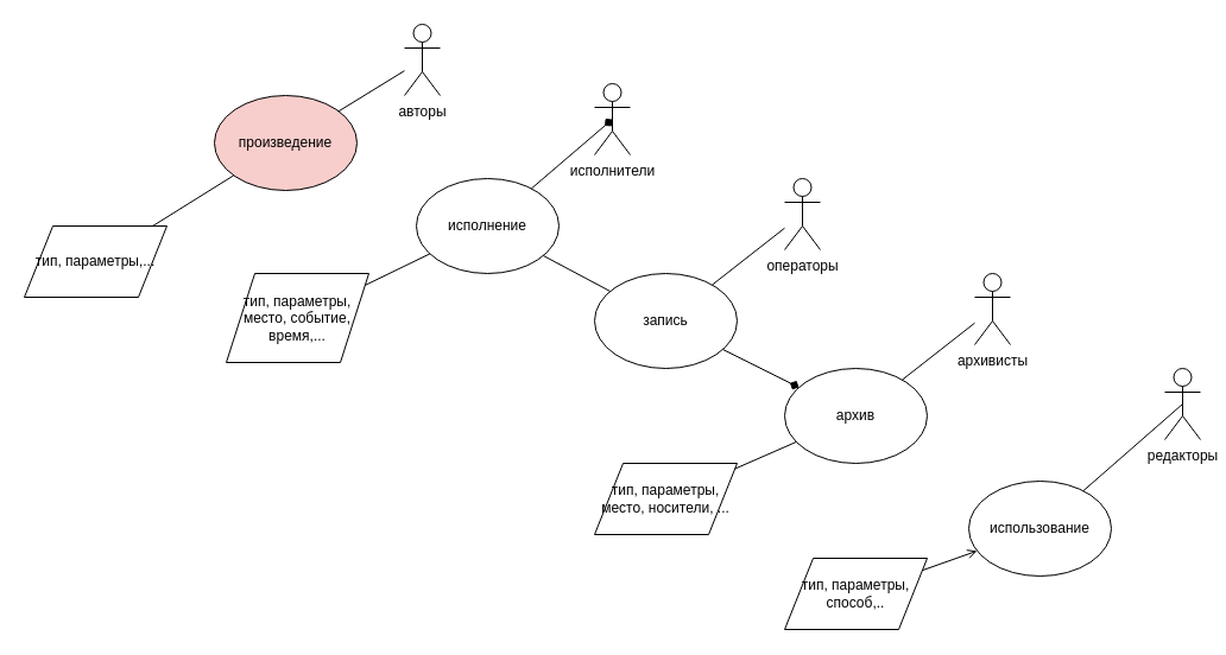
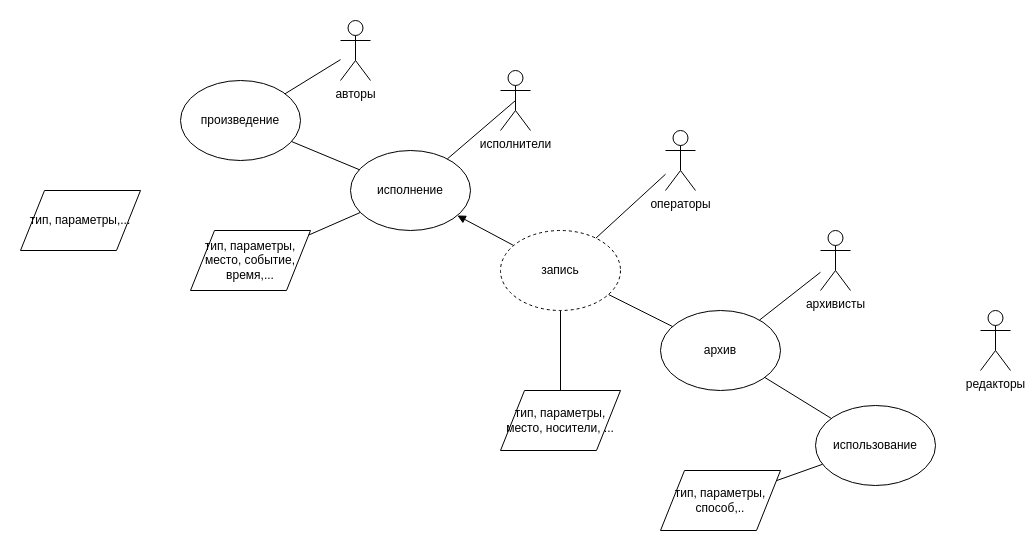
- <mxCell id="13" value="" style="endArrow=diamond;html=1;entryX=0.5;entryY=0.5;entryDx=0;entryDy=0;entryPerimeter=0;" edge="1" parent="1" source="3" target="7"><mxGeometry width="50" height="50" relative="1" as="geometry"><mxPoint x="280" y="330" as="sourcePoint" /><mxPoint x="330" y="280" as="targetPoint" /></mxGeometry></mxCell>
+ <mxCell id="13" value="" style="endArrow=none;html=1;entryX=0.5;entryY=0.5;entryDx=0;entryDy=0;entryPerimeter=0;" edge="1" parent="1" source="3" target="7"><mxGeometry width="50" height="50" relative="1" as="geometry"><mxPoint x="280" y="330" as="sourcePoint" /><mxPoint x="330" y="280" as="targetPoint" /></mxGeometry></mxCell>
- <mxCell id="2" value="произведение" style="ellipse;whiteSpace=wrap;html=1;fillColor=#f8cecc;" vertex="1" parent="1"><mxGeometry x="180" y="80" width="120" height="80" as="geometry" /></mxCell>
+ <mxCell id="2" value="произведение" style="ellipse;whiteSpace=wrap;html=1;" vertex="1" parent="1"><mxGeometry x="180" y="80" width="120" height="80" as="geometry" /></mxCell>
+ <mxCell id="17" value="" style="endArrow=none;html=1;" edge="1" parent="1" source="3" target="2"><mxGeometry width="50" height="50" relative="1" as="geometry"><mxPoint x="270" y="290" as="sourcePoint" /><mxPoint x="320" y="240" as="targetPoint" /></mxGeometry></mxCell>
- <mxCell id="22" value="" style="endArrow=none;html=1;" edge="1" parent="1" source="21" target="2"><mxGeometry width="50" height="50" relative="1" as="geometry"><mxPoint x="170" y="240" as="sourcePoint" /><mxPoint x="220" y="190" as="targetPoint" /></mxGeometry></mxCell>
- <mxCell id="8" value="операторы" style="shape=umlActor;verticalLabelPosition=bottom;verticalAlign=top;html=1;outlineConnect=0;" vertex="1" parent="1"><mxGeometry x="660" y="150" width="30" height="60" as="geometry" /></mxCell>
+ <mxCell id="8" value="операторы" style="shape=umlActor;verticalLabelPosition=bottom;verticalAlign=top;html=1;outlineConnect=0;" vertex="1" parent="1"><mxGeometry x="665" y="130" width="30" height="60" as="geometry" /></mxCell>
- <mxCell id="18" value="" style="endArrow=none;html=1;" edge="1" parent="1" source="4" target="3"><mxGeometry width="50" height="50" relative="1" as="geometry"><mxPoint x="330" y="340" as="sourcePoint" /><mxPoint x="380" y="290" as="targetPoint" /></mxGeometry></mxCell>
+ <mxCell id="18" value="" style="endArrow=block;html=1;" edge="1" parent="1" source="4" target="3"><mxGeometry width="50" height="50" relative="1" as="geometry"><mxPoint x="330" y="340" as="sourcePoint" /><mxPoint x="380" y="290" as="targetPoint" /></mxGeometry></mxCell>
- <mxCell id="23" value="тип, параметры, место, событие, время,..." style="shape=parallelogram;perimeter=parallelogramPerimeter;whiteSpace=wrap;html=1;" vertex="1" parent="1"><mxGeometry x="190" y="230" width="120" height="75" as="geometry" /></mxCell>
+ <mxCell id="23" value="тип, параметры, место, событие, время,..." style="shape=parallelogram;perimeter=parallelogramPerimeter;whiteSpace=wrap;html=1;" vertex="1" parent="1"><mxGeometry x="190" y="230" width="120" height="60" as="geometry" /></mxCell>
- <mxCell id="4" value="запись" style="ellipse;whiteSpace=wrap;html=1;" vertex="1" parent="1"><mxGeometry x="500" y="230" width="120" height="80" as="geometry" /></mxCell>
+ <mxCell id="4" value="запись" style="ellipse;whiteSpace=wrap;html=1;dashed=1;" vertex="1" parent="1"><mxGeometry x="500" y="230" width="120" height="80" as="geometry" /></mxCell>
- <mxCell id="19" value="" style="endArrow=diamond;html=1;" edge="1" parent="1" source="4" target="5"><mxGeometry width="50" height="50" relative="1" as="geometry"><mxPoint x="540" y="440" as="sourcePoint" /><mxPoint x="590" y="390" as="targetPoint" /></mxGeometry></mxCell>
+ <mxCell id="19" value="" style="endArrow=none;html=1;" edge="1" parent="1" source="4" target="5"><mxGeometry width="50" height="50" relative="1" as="geometry"><mxPoint x="540" y="440" as="sourcePoint" /><mxPoint x="590" y="390" as="targetPoint" /></mxGeometry></mxCell>
- <mxCell id="16" value="" style="endArrow=none;html=1;entryX=0.5;entryY=0.5;entryDx=0;entryDy=0;entryPerimeter=0;" edge="1" parent="1" source="10" target="11"><mxGeometry width="50" height="50" relative="1" as="geometry"><mxPoint x="750" y="490" as="sourcePoint" /><mxPoint x="800" y="440" as="targetPoint" /></mxGeometry></mxCell>
- <mxCell id="26" value="" style="endArrow=none;html=1;" edge="1" parent="1" source="25" target="5"><mxGeometry width="50" height="50" relative="1" as="geometry"><mxPoint x="650" y="500" as="sourcePoint" /><mxPoint x="700" y="450" as="targetPoint" /></mxGeometry></mxCell>
+ <mxCell id="26" value="" style="endArrow=none;html=1;" edge="1" parent="1" source="25" target="4"><mxGeometry width="50" height="50" relative="1" as="geometry"><mxPoint x="650" y="500" as="sourcePoint" /><mxPoint x="700" y="450" as="targetPoint" /></mxGeometry></mxCell>
+ <mxCell id="20" value="" style="endArrow=none;html=1;" edge="1" parent="1" source="5" target="10"><mxGeometry width="50" height="50" relative="1" as="geometry"><mxPoint x="460" y="270" as="sourcePoint" /><mxPoint x="510" y="220" as="targetPoint" /></mxGeometry></mxCell>
- <mxCell id="28" value="" style="endArrow=open;html=1;" edge="1" parent="1" source="27" target="10"><mxGeometry width="50" height="50" relative="1" as="geometry"><mxPoint x="800" y="540" as="sourcePoint" /><mxPoint x="850" y="490" as="targetPoint" /></mxGeometry></mxCell>
+ <mxCell id="28" value="" style="endArrow=none;html=1;" edge="1" parent="1" source="27" target="10"><mxGeometry width="50" height="50" relative="1" as="geometry"><mxPoint x="800" y="540" as="sourcePoint" /><mxPoint x="850" y="490" as="targetPoint" /></mxGeometry></mxCell>
